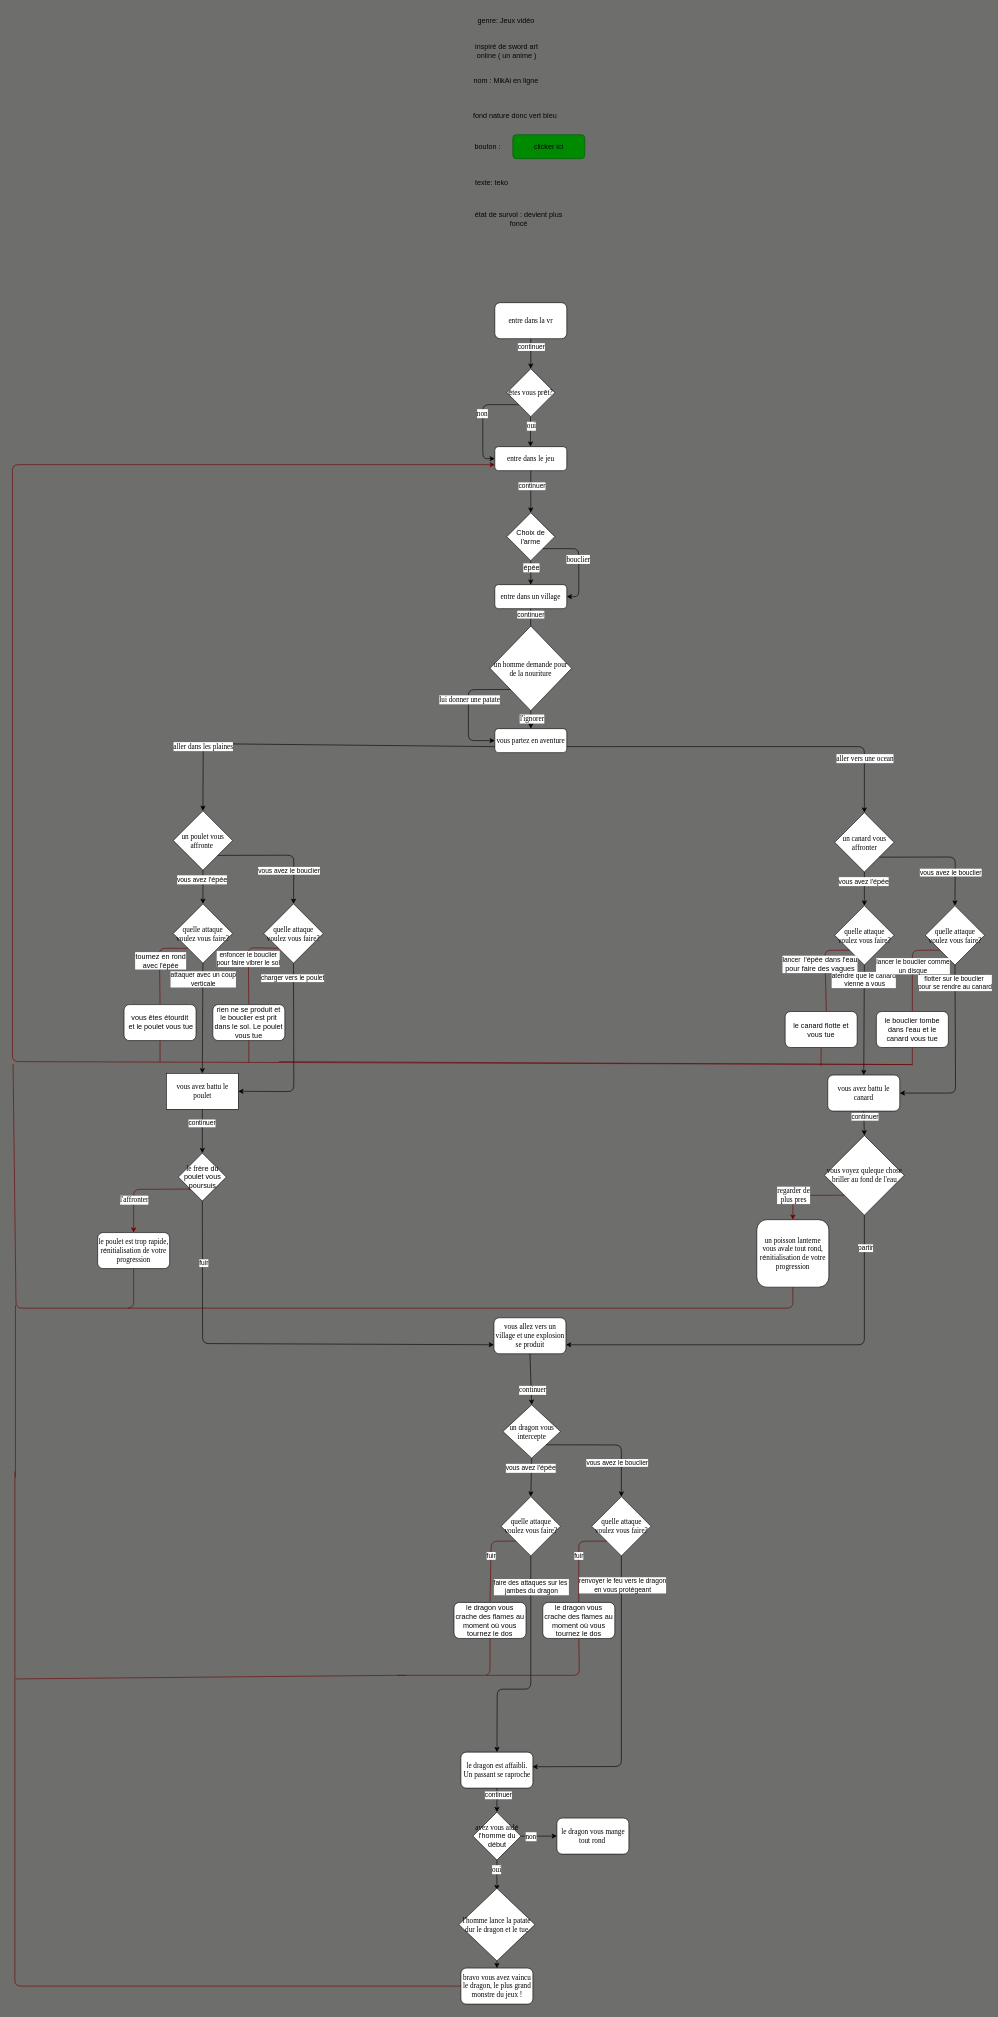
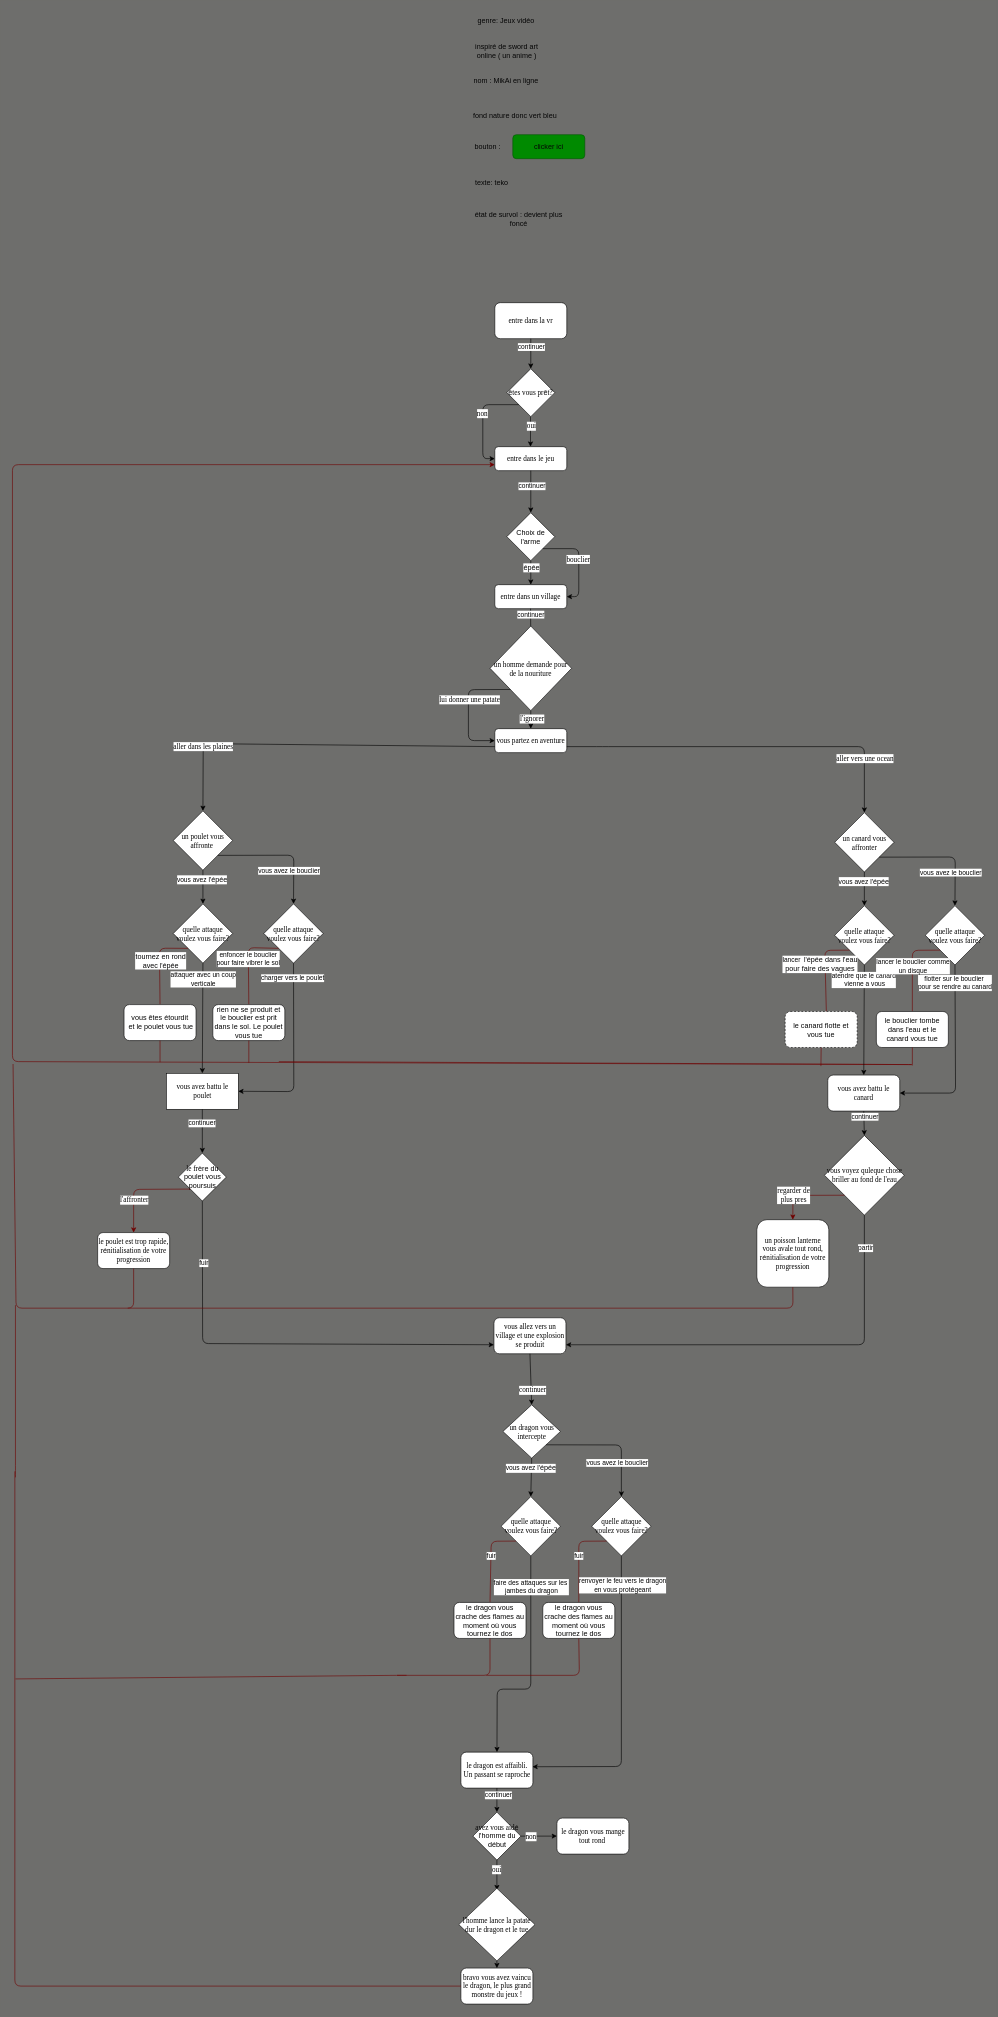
- <mxCell id="101" value="&lt;span&gt;le canard flotte et vous tue&lt;/span&gt;" style="rounded=1;whiteSpace=wrap;html=1;fontColor=#050505;" parent="1" vertex="1"><mxGeometry x="1308" y="1685.5" width="120" height="60" as="geometry" /></mxCell>
+ <mxCell id="101" value="&lt;span&gt;le canard flotte et vous tue&lt;/span&gt;" style="rounded=1;whiteSpace=wrap;html=1;fontColor=#050505;dashed=1;" parent="1" vertex="1"><mxGeometry x="1308" y="1685.5" width="120" height="60" as="geometry" /></mxCell>
